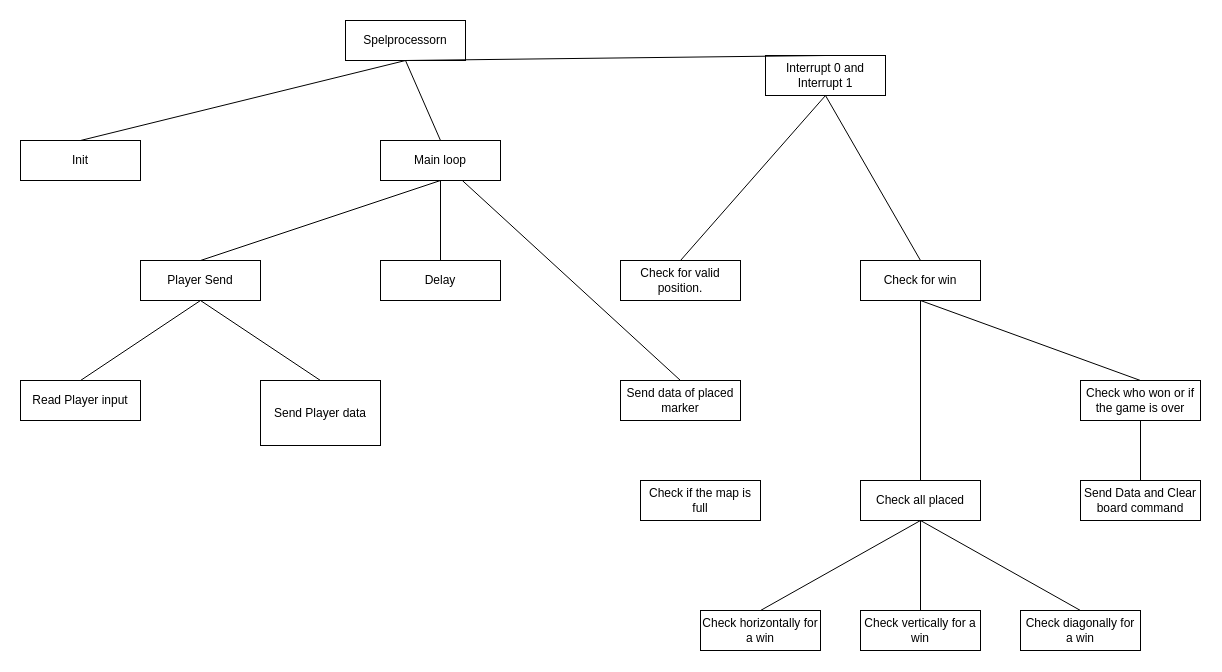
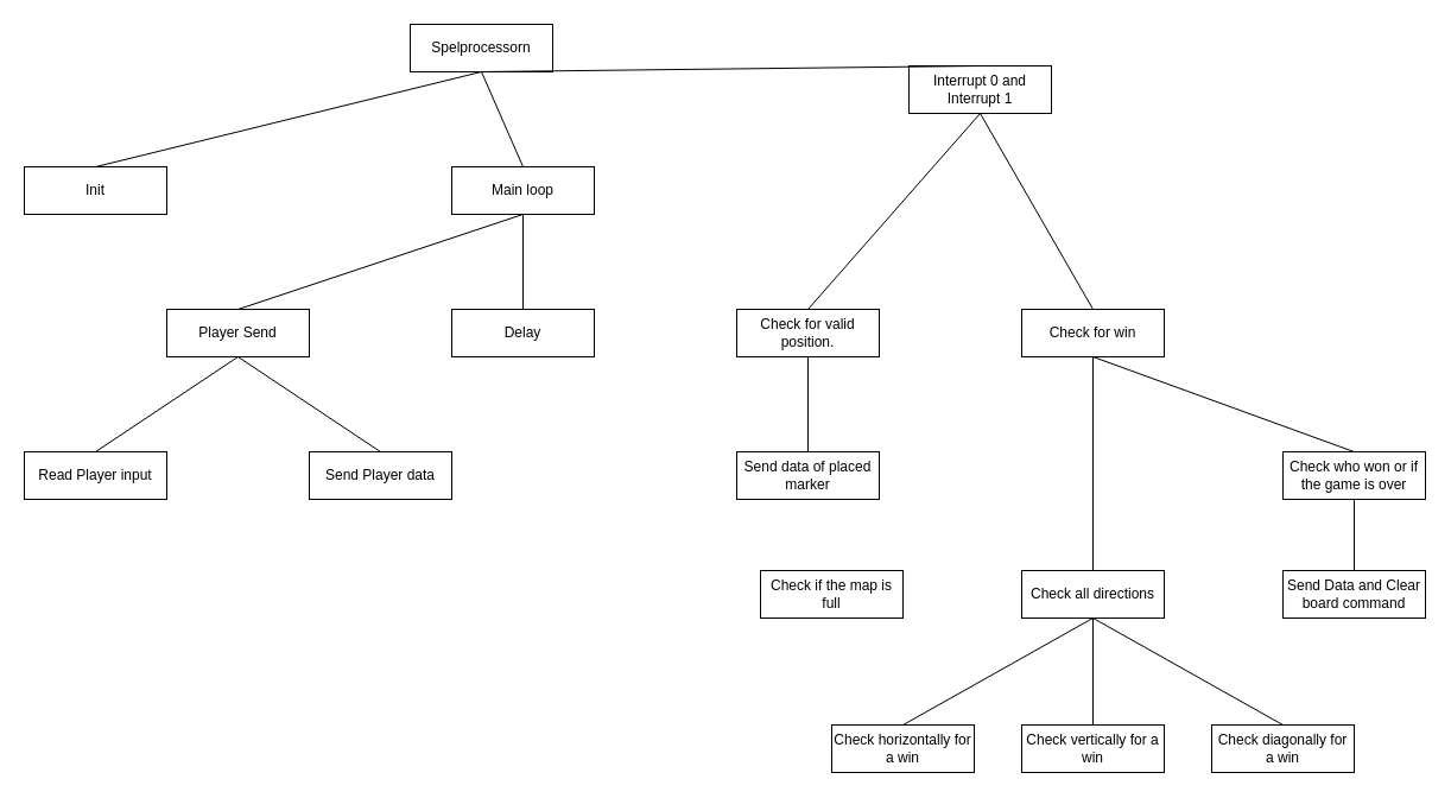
- <mxCell id="33" value="" style="endArrow=none;html=1;exitX=0.5;exitY=0;exitDx=0;exitDy=0;" edge="1" parent="1" source="32" target="3"><mxGeometry width="50" height="50" relative="1" as="geometry"><mxPoint x="1040" y="310" as="sourcePoint" /><mxPoint x="1090" y="260" as="targetPoint" /></mxGeometry></mxCell>
+ <mxCell id="33" value="" style="endArrow=none;html=1;entryX=0.5;entryY=1;entryDx=0;entryDy=0;exitX=0.5;exitY=0;exitDx=0;exitDy=0;" edge="1" parent="1" source="32" target="17"><mxGeometry width="50" height="50" relative="1" as="geometry"><mxPoint x="1040" y="310" as="sourcePoint" /><mxPoint x="1090" y="260" as="targetPoint" /></mxGeometry></mxCell>
- <mxCell id="6" value="Send Player data" style="rounded=0;whiteSpace=wrap;html=1;" vertex="1" parent="1"><mxGeometry x="260" y="380" width="120" height="65" as="geometry" /></mxCell>
+ <mxCell id="6" value="Send Player data" style="rounded=0;whiteSpace=wrap;html=1;" vertex="1" parent="1"><mxGeometry x="260" y="380" width="120" height="40" as="geometry" /></mxCell>
- <mxCell id="34" value="Check all placed" style="rounded=0;whiteSpace=wrap;html=1;" vertex="1" parent="1"><mxGeometry x="860" y="480" width="120" height="40" as="geometry" /></mxCell>
+ <mxCell id="34" value="Check all directions" style="rounded=0;whiteSpace=wrap;html=1;" vertex="1" parent="1"><mxGeometry x="860" y="480" width="120" height="40" as="geometry" /></mxCell>
